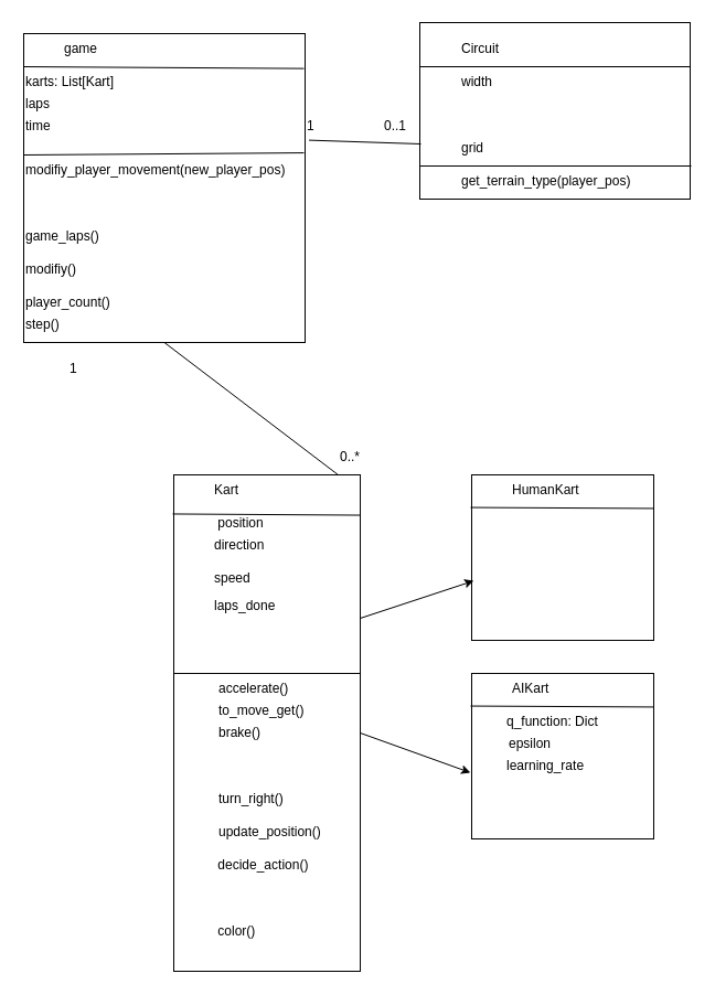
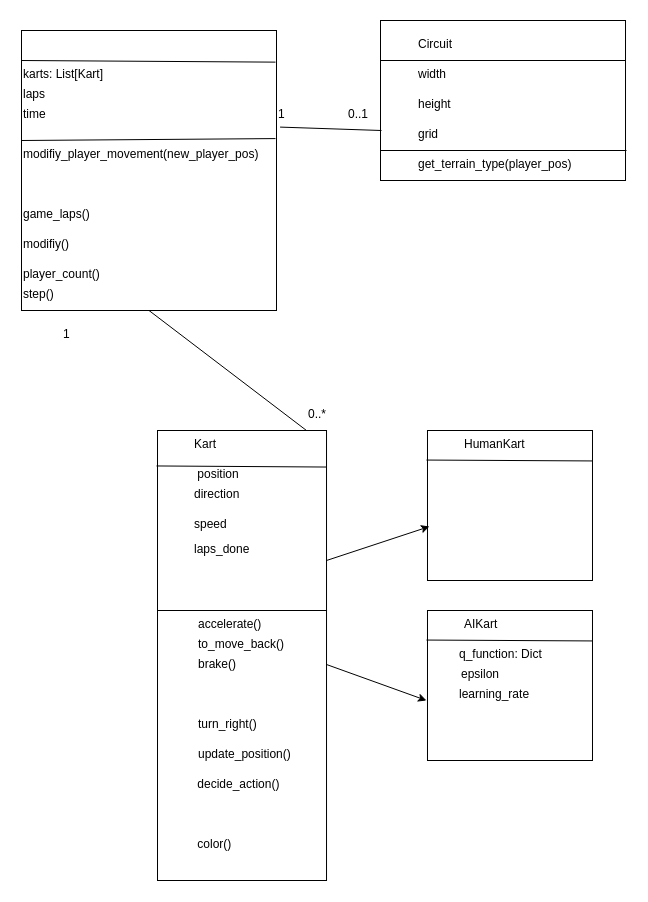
- <mxCell id="4" value="game" style="text;whiteSpace=wrap;html=1;" parent="1" vertex="1"><mxGeometry x="56" y="30" width="70" height="30" as="geometry" /></mxCell>
+ <mxCell id="11" value="height" style="text;whiteSpace=wrap;html=1;" parent="1" vertex="1"><mxGeometry x="415.99" y="90" width="100" height="30" as="geometry" /></mxCell>
- <mxCell id="34" value="to_move_get()" style="text;whiteSpace=wrap;html=1;" parent="1" vertex="1"><mxGeometry x="196.02" y="630" width="100" height="30" as="geometry" /></mxCell>
+ <mxCell id="34" value="to_move_back()" style="text;whiteSpace=wrap;html=1;" parent="1" vertex="1"><mxGeometry x="196.02" y="630" width="100" height="30" as="geometry" /></mxCell>
